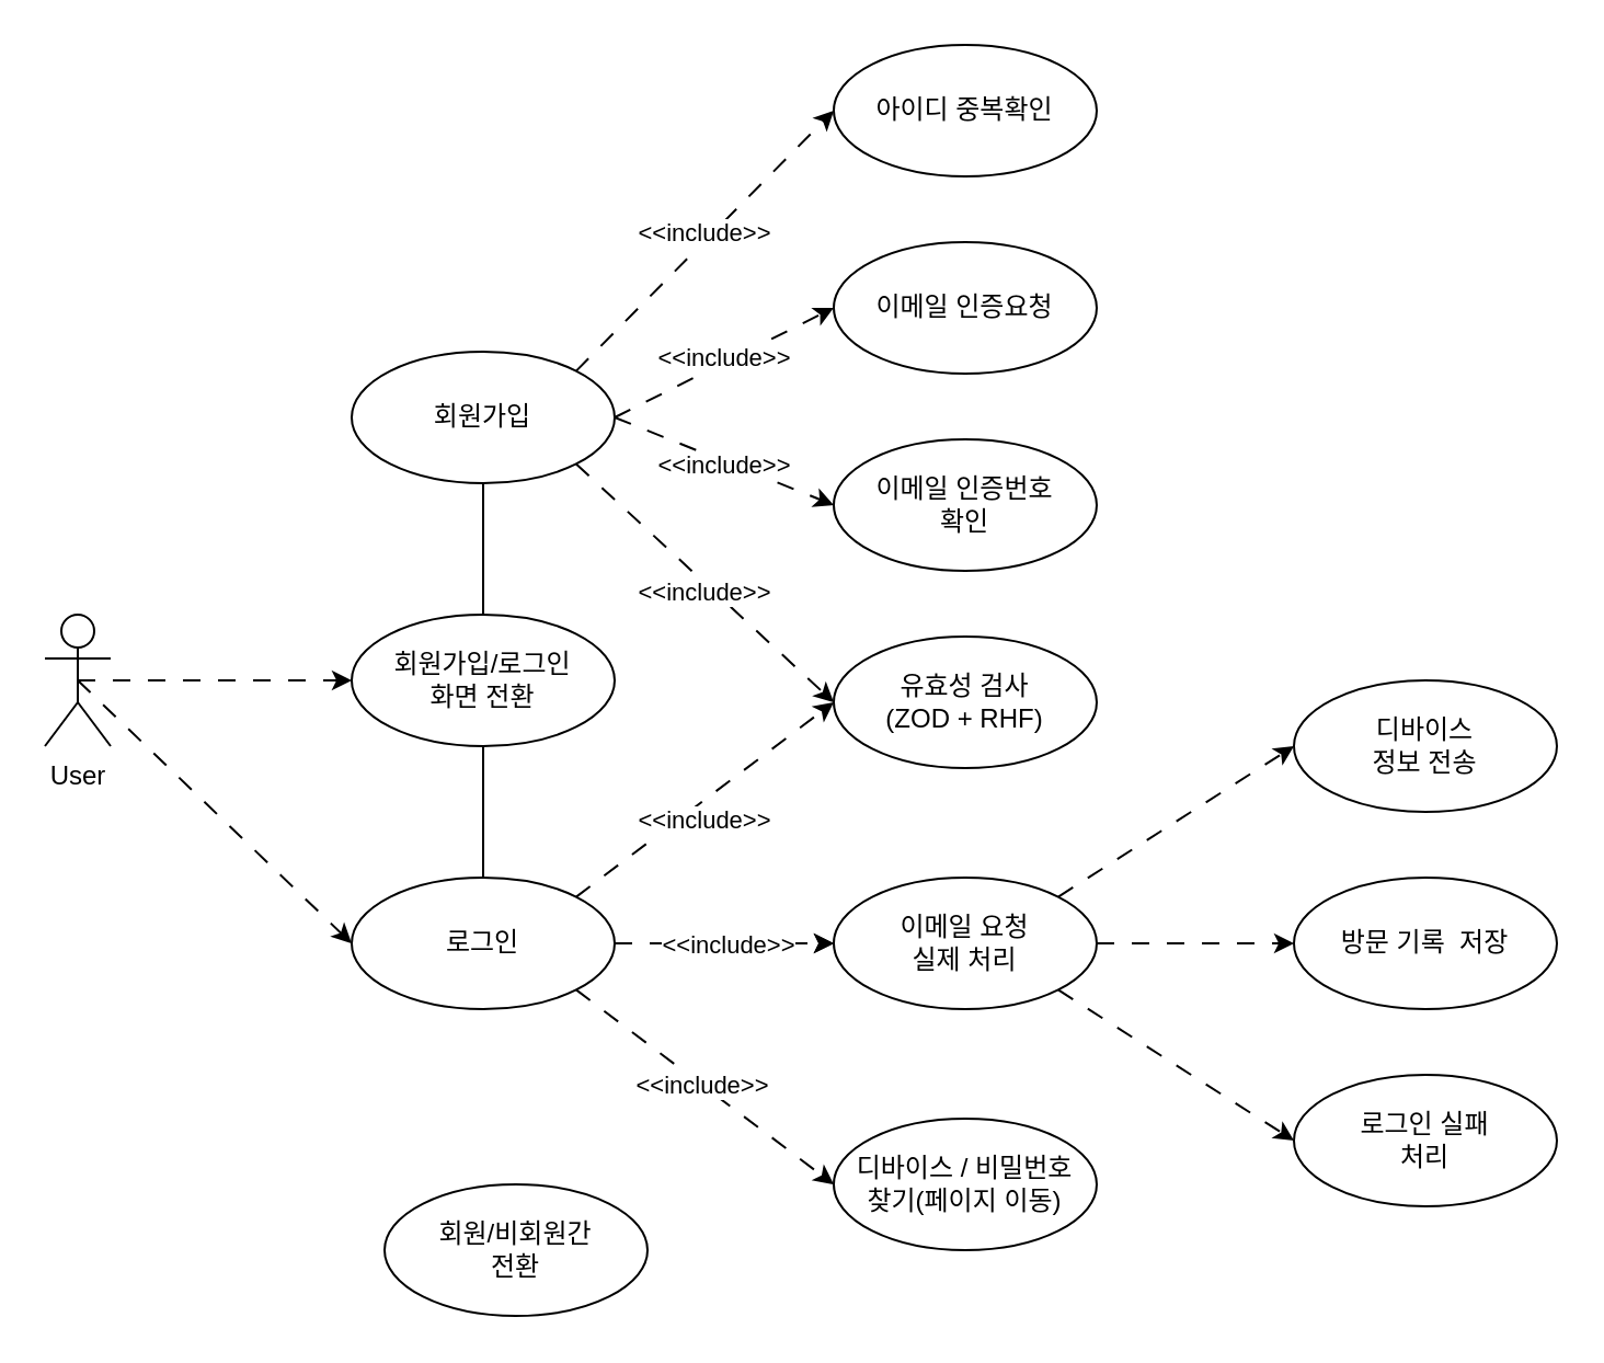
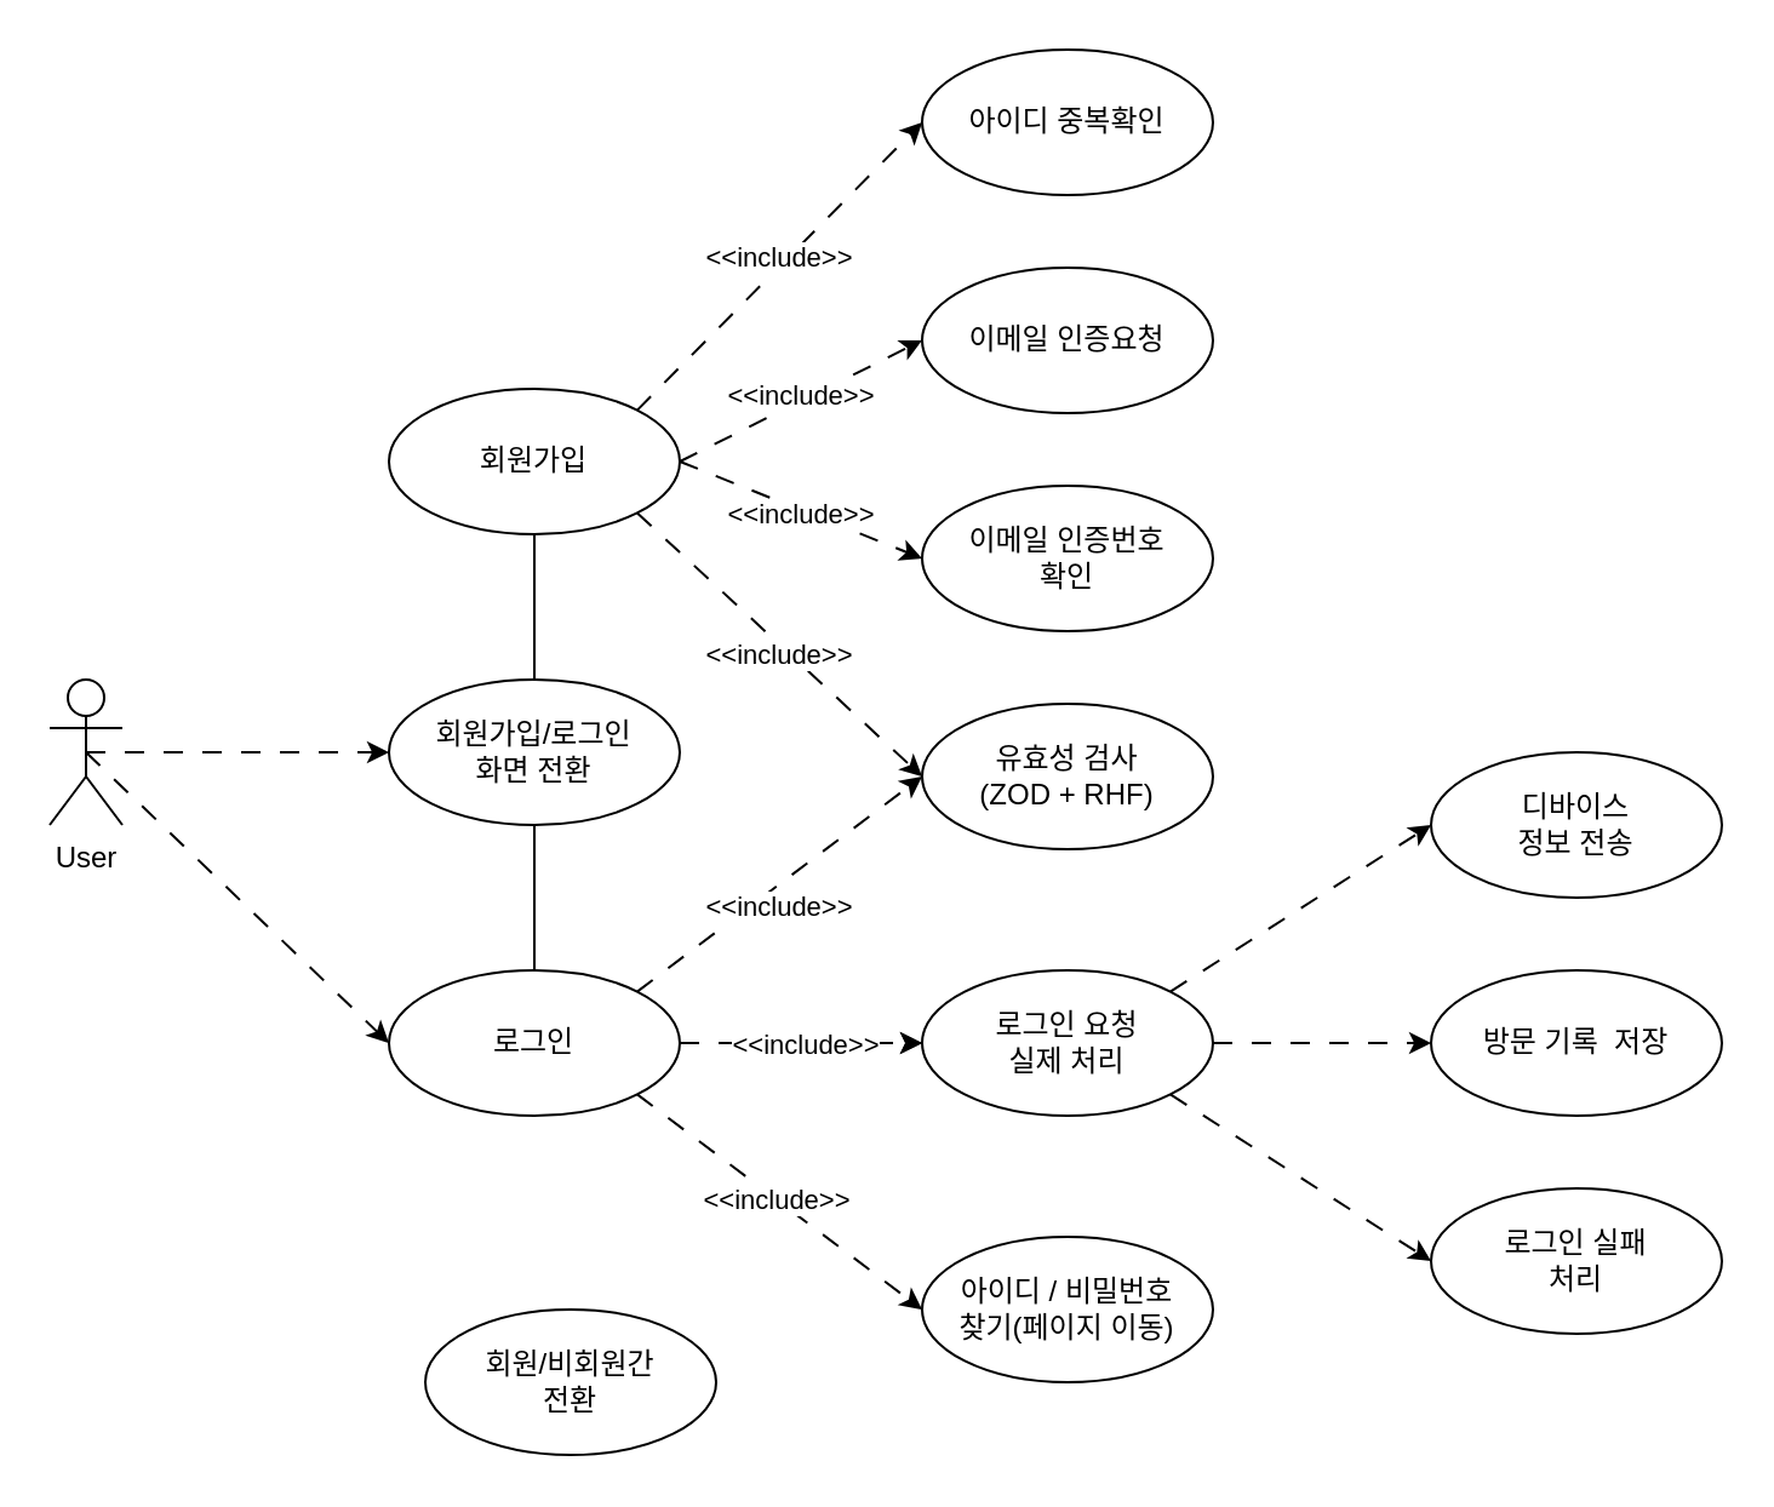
- <mxCell id="8" value="이메일 요청&lt;div&gt;실제 처리&lt;/div&gt;" style="ellipse;whiteSpace=wrap;html=1;" parent="1" vertex="1"><mxGeometry x="380" y="400" width="120" height="60" as="geometry" /></mxCell>
+ <mxCell id="8" value="로그인 요청&lt;div&gt;실제 처리&lt;/div&gt;" style="ellipse;whiteSpace=wrap;html=1;" parent="1" vertex="1"><mxGeometry x="380" y="400" width="120" height="60" as="geometry" /></mxCell>
- <mxCell id="24" value="디바이스 / 비밀번호&lt;div&gt;찾기(페이지 이동)&lt;/div&gt;" style="ellipse;whiteSpace=wrap;html=1;" parent="1" vertex="1"><mxGeometry x="380" y="510" width="120" height="60" as="geometry" /></mxCell>
+ <mxCell id="24" value="아이디 / 비밀번호&lt;div&gt;찾기(페이지 이동)&lt;/div&gt;" style="ellipse;whiteSpace=wrap;html=1;" parent="1" vertex="1"><mxGeometry x="380" y="510" width="120" height="60" as="geometry" /></mxCell>
